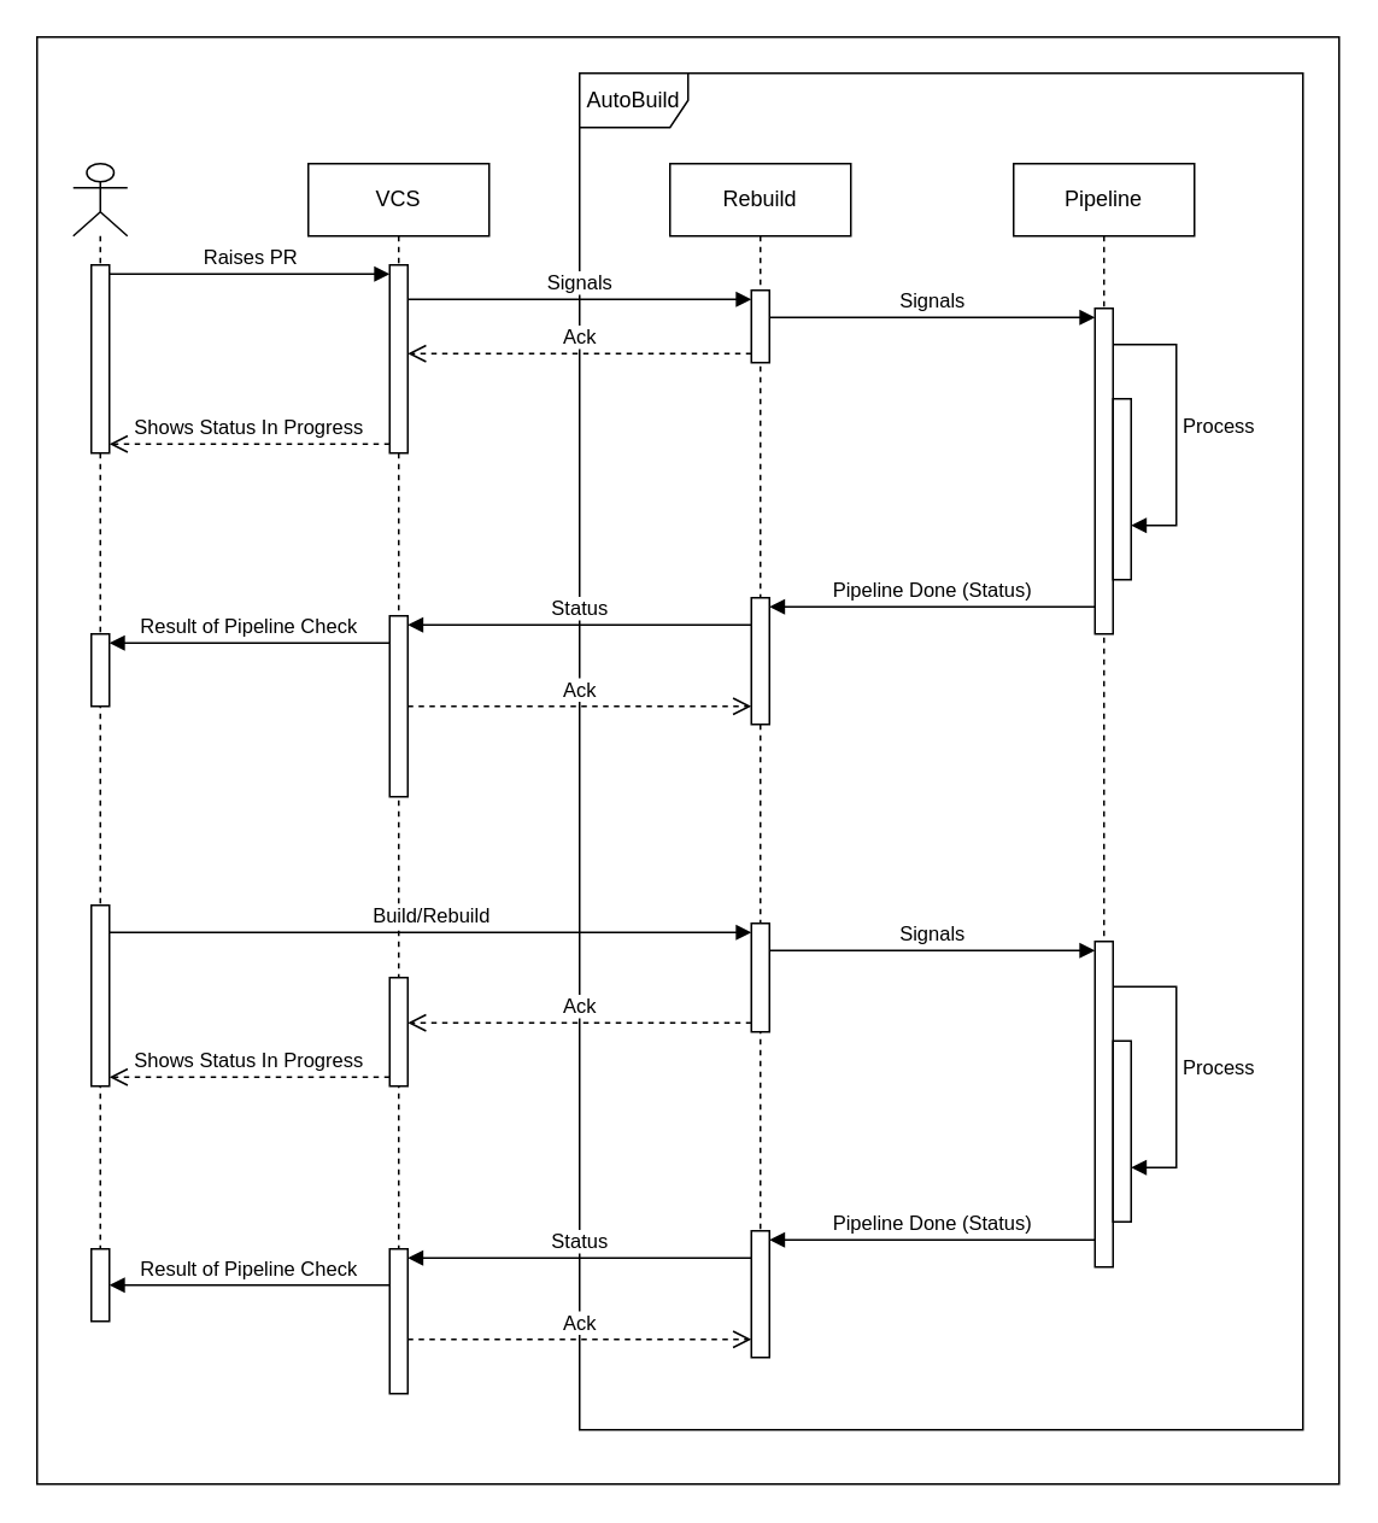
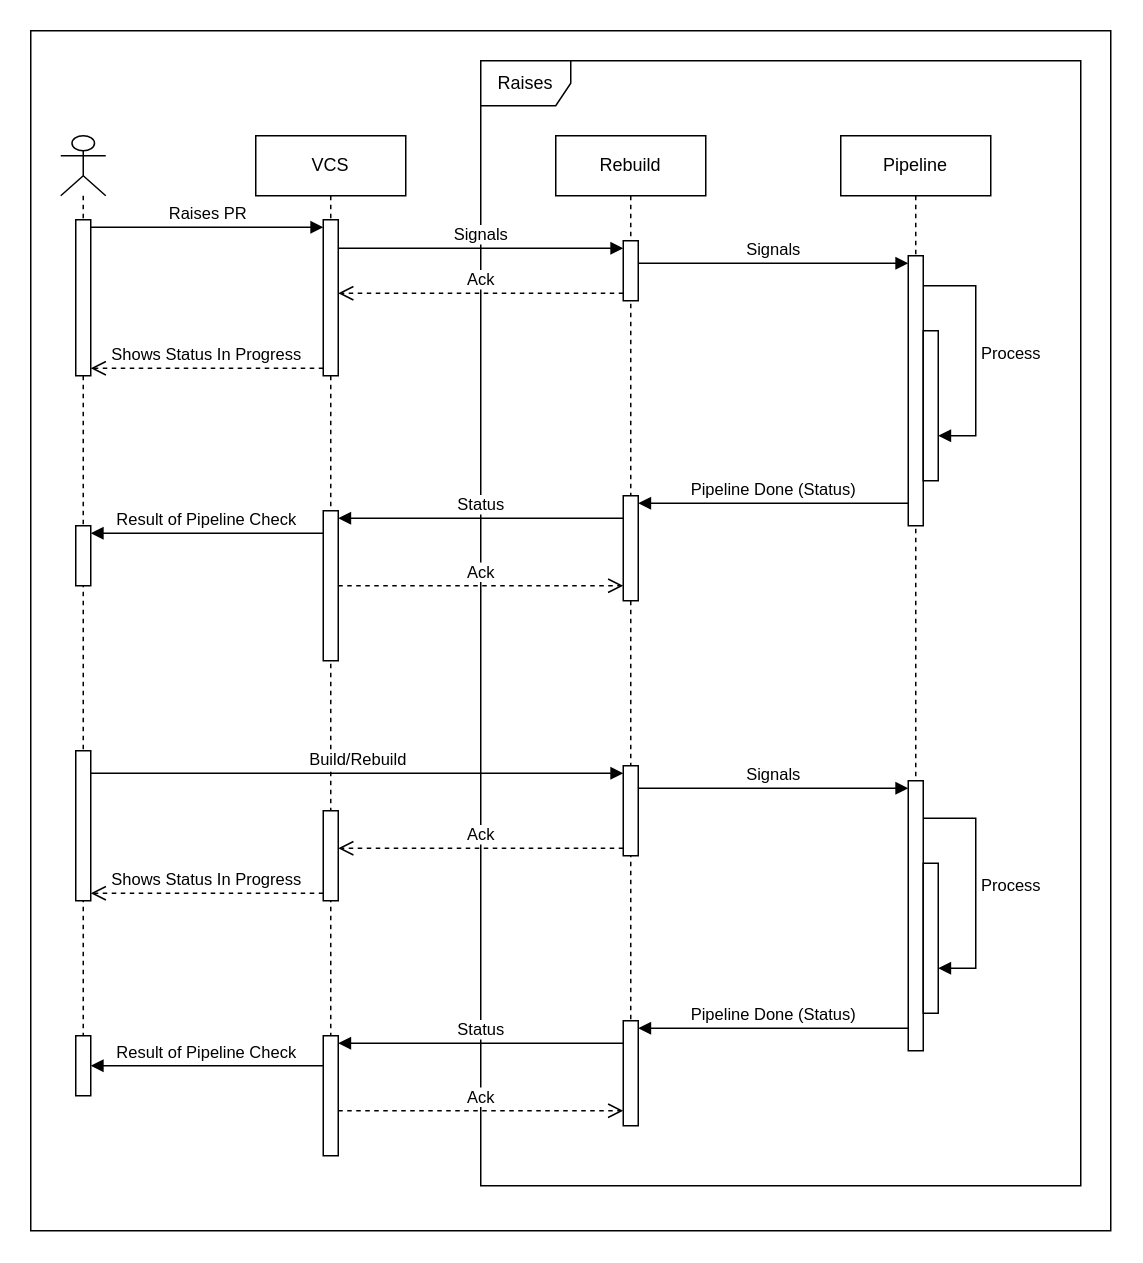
- <mxCell id="8" value="AutoBuild" style="shape=umlFrame;whiteSpace=wrap;html=1;pointerEvents=0;" parent="1" vertex="1"><mxGeometry x="320" y="40" width="400" height="750" as="geometry" /></mxCell>
+ <mxCell id="8" value="Raises" style="shape=umlFrame;whiteSpace=wrap;html=1;pointerEvents=0;" parent="1" vertex="1"><mxGeometry x="320" y="40" width="400" height="750" as="geometry" /></mxCell>
